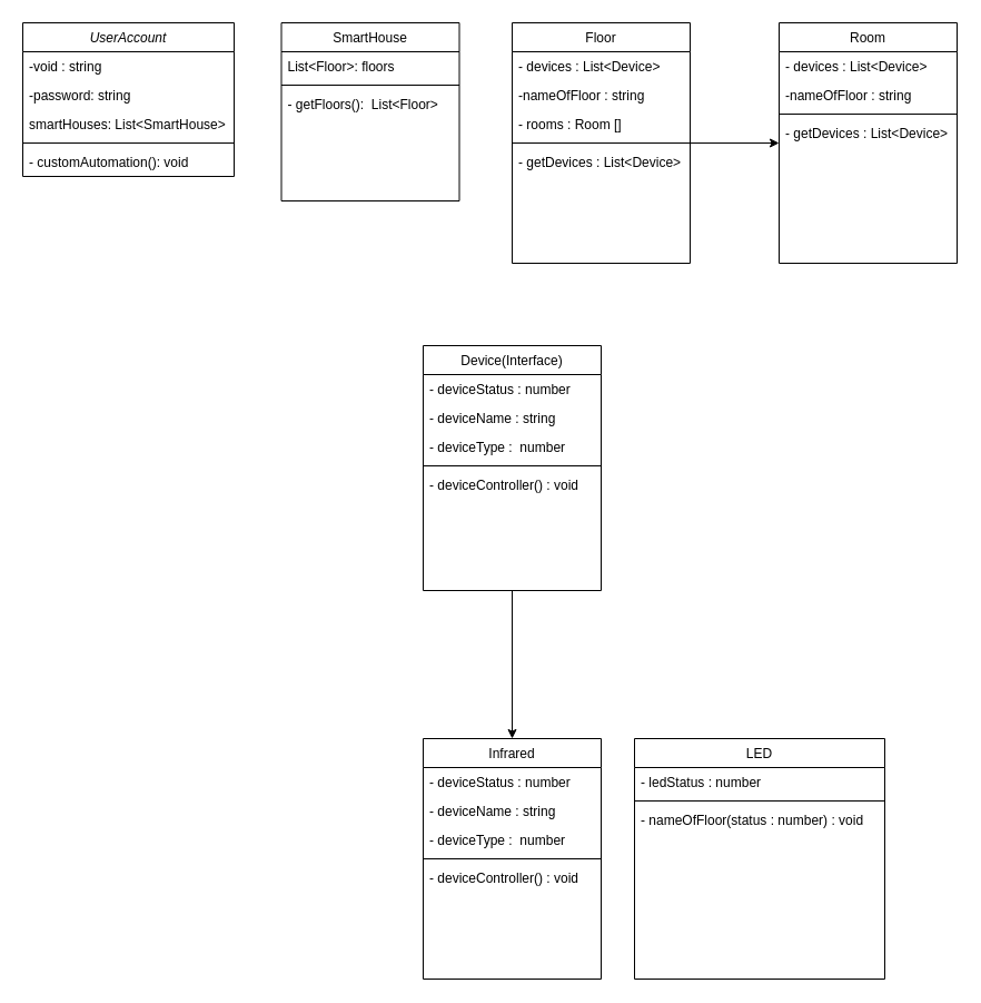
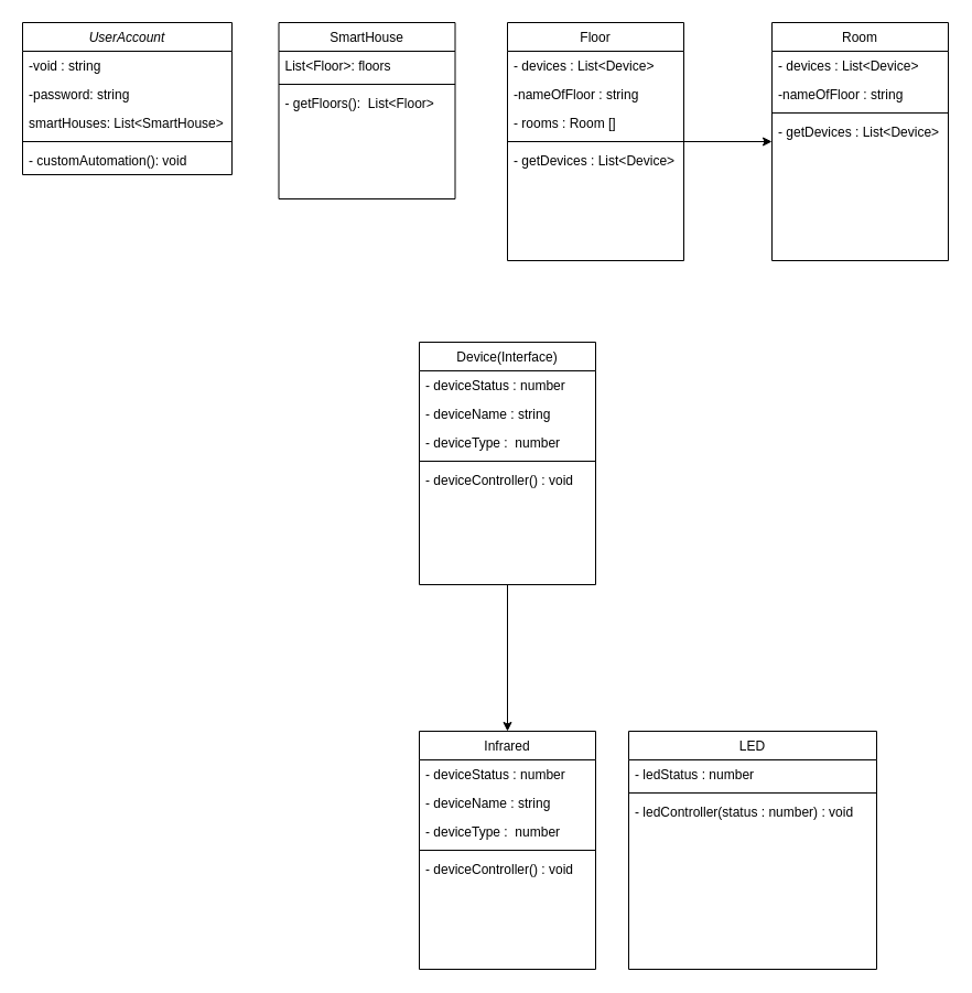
- <mxCell id="29" value="- nameOfFloor(status : number) : void" style="text;align=left;verticalAlign=top;spacingLeft=4;spacingRight=4;overflow=hidden;rotatable=0;points=[[0,0.5],[1,0.5]];portConstraint=eastwest;" vertex="1" parent="26"><mxGeometry y="60" width="225" height="26" as="geometry" /></mxCell>
+ <mxCell id="29" value="- ledController(status : number) : void" style="text;align=left;verticalAlign=top;spacingLeft=4;spacingRight=4;overflow=hidden;rotatable=0;points=[[0,0.5],[1,0.5]];portConstraint=eastwest;" vertex="1" parent="26"><mxGeometry y="60" width="225" height="26" as="geometry" /></mxCell>
